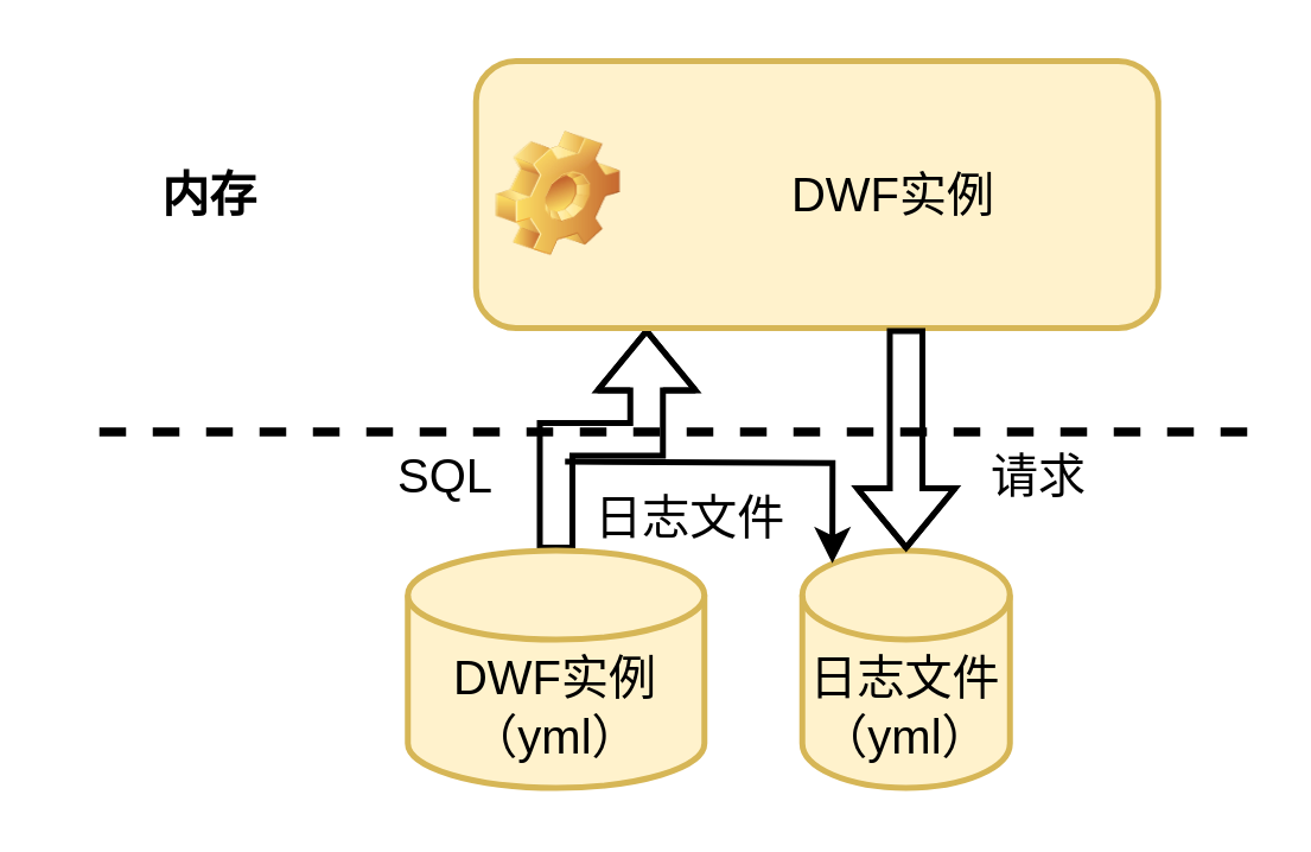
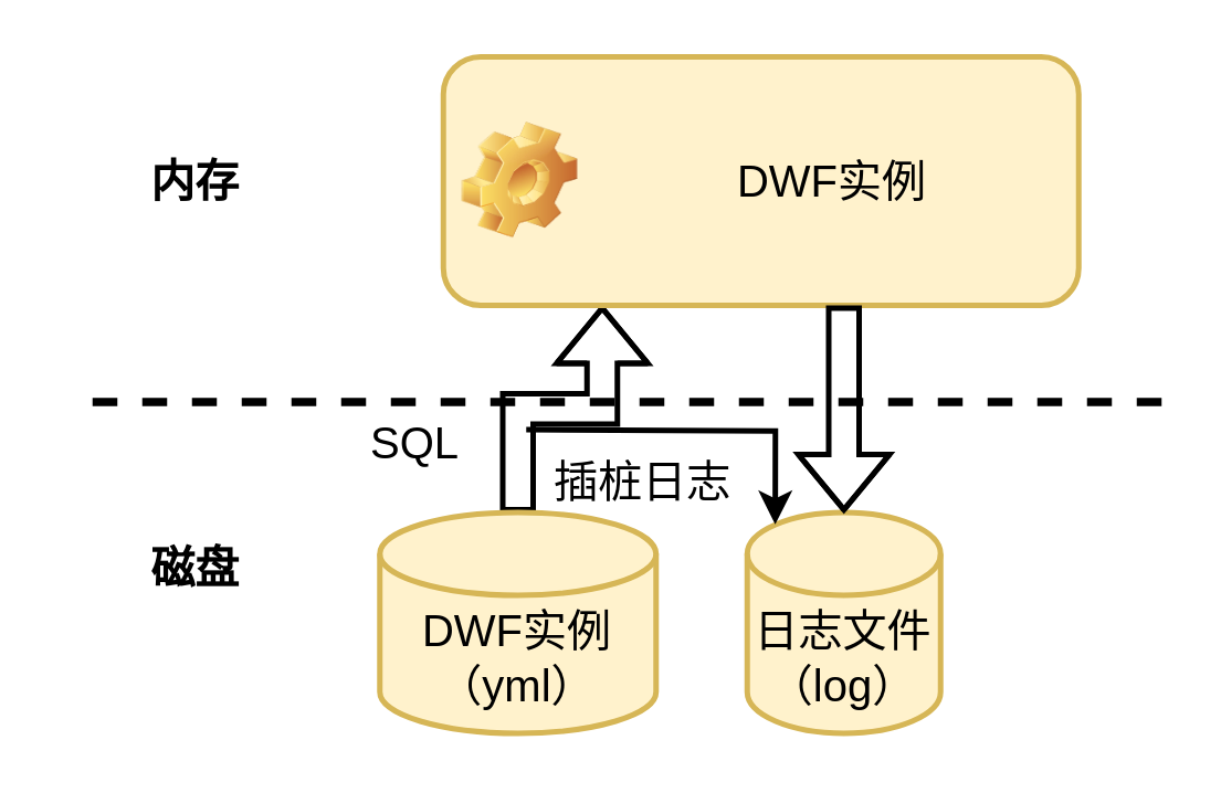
- <mxCell id="11" value="请求" style="text;html=1;align=center;verticalAlign=middle;whiteSpace=wrap;rounded=0;fontSize=16;" vertex="1" parent="1"><mxGeometry x="320" y="145" width="60" height="30" as="geometry" /></mxCell>
- <mxCell id="13" value="日志文件" style="text;html=1;align=center;verticalAlign=middle;whiteSpace=wrap;rounded=0;fontSize=16;" vertex="1" parent="1"><mxGeometry x="195" y="159" width="75" height="30" as="geometry" /></mxCell>
+ <mxCell id="13" value="插桩日志" style="text;html=1;align=center;verticalAlign=middle;whiteSpace=wrap;rounded=0;fontSize=16;" vertex="1" parent="1"><mxGeometry x="195" y="159" width="75" height="30" as="geometry" /></mxCell>
+ <mxCell id="7" value="磁盘" style="text;strokeColor=none;fillColor=none;html=1;fontSize=16;fontStyle=1;verticalAlign=middle;align=center;" vertex="1" parent="1"><mxGeometry x="20" y="185" width="100" height="40" as="geometry" /></mxCell>
- <mxCell id="6" value="日志文件（yml）" style="shape=cylinder3;whiteSpace=wrap;html=1;boundedLbl=1;backgroundOutline=1;size=15;fillColor=#fff2cc;strokeColor=#d6b656;fontSize=16;strokeWidth=2;" vertex="1" parent="1"><mxGeometry x="270" y="185" width="70" height="80" as="geometry" /></mxCell>
+ <mxCell id="6" value="日志文件（log）" style="shape=cylinder3;whiteSpace=wrap;html=1;boundedLbl=1;backgroundOutline=1;size=15;fillColor=#fff2cc;strokeColor=#d6b656;fontSize=16;strokeWidth=2;" vertex="1" parent="1"><mxGeometry x="270" y="185" width="70" height="80" as="geometry" /></mxCell>
